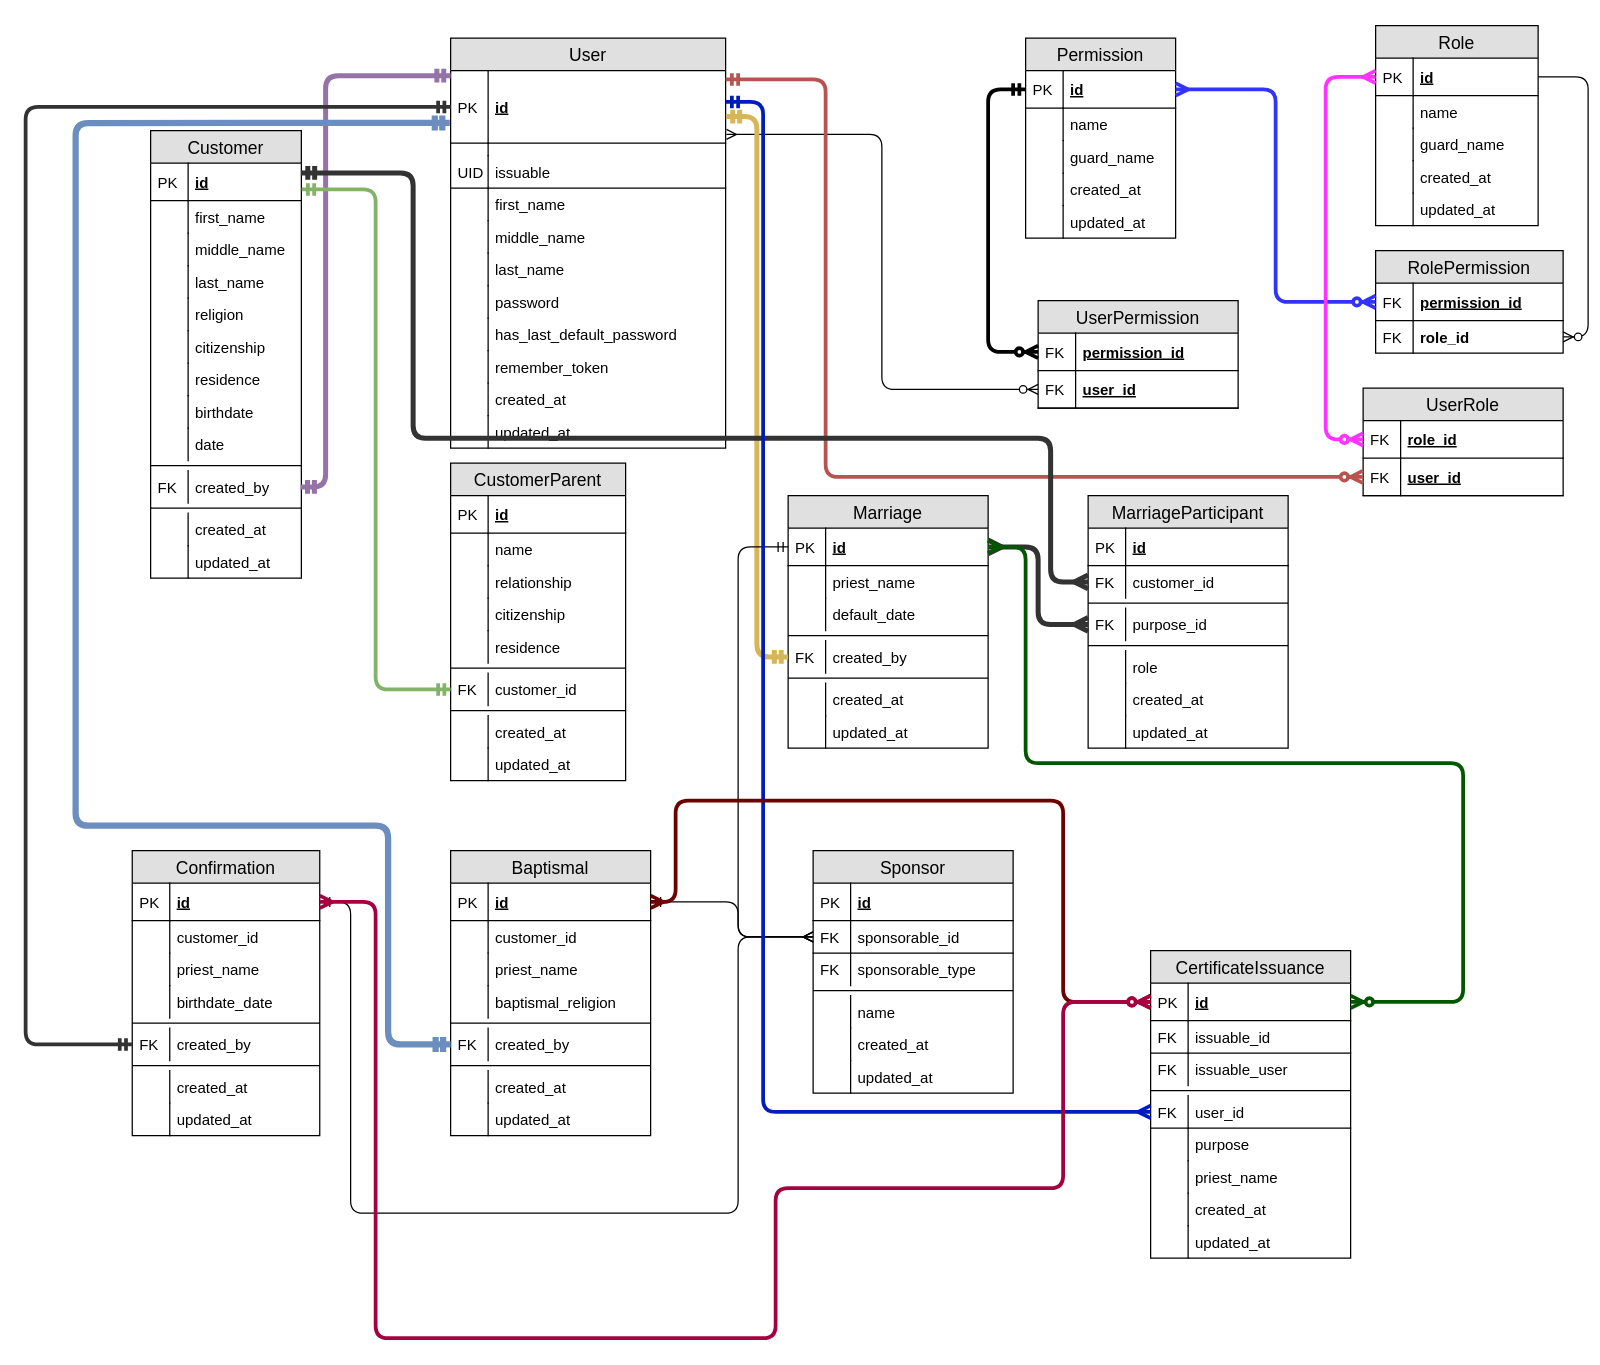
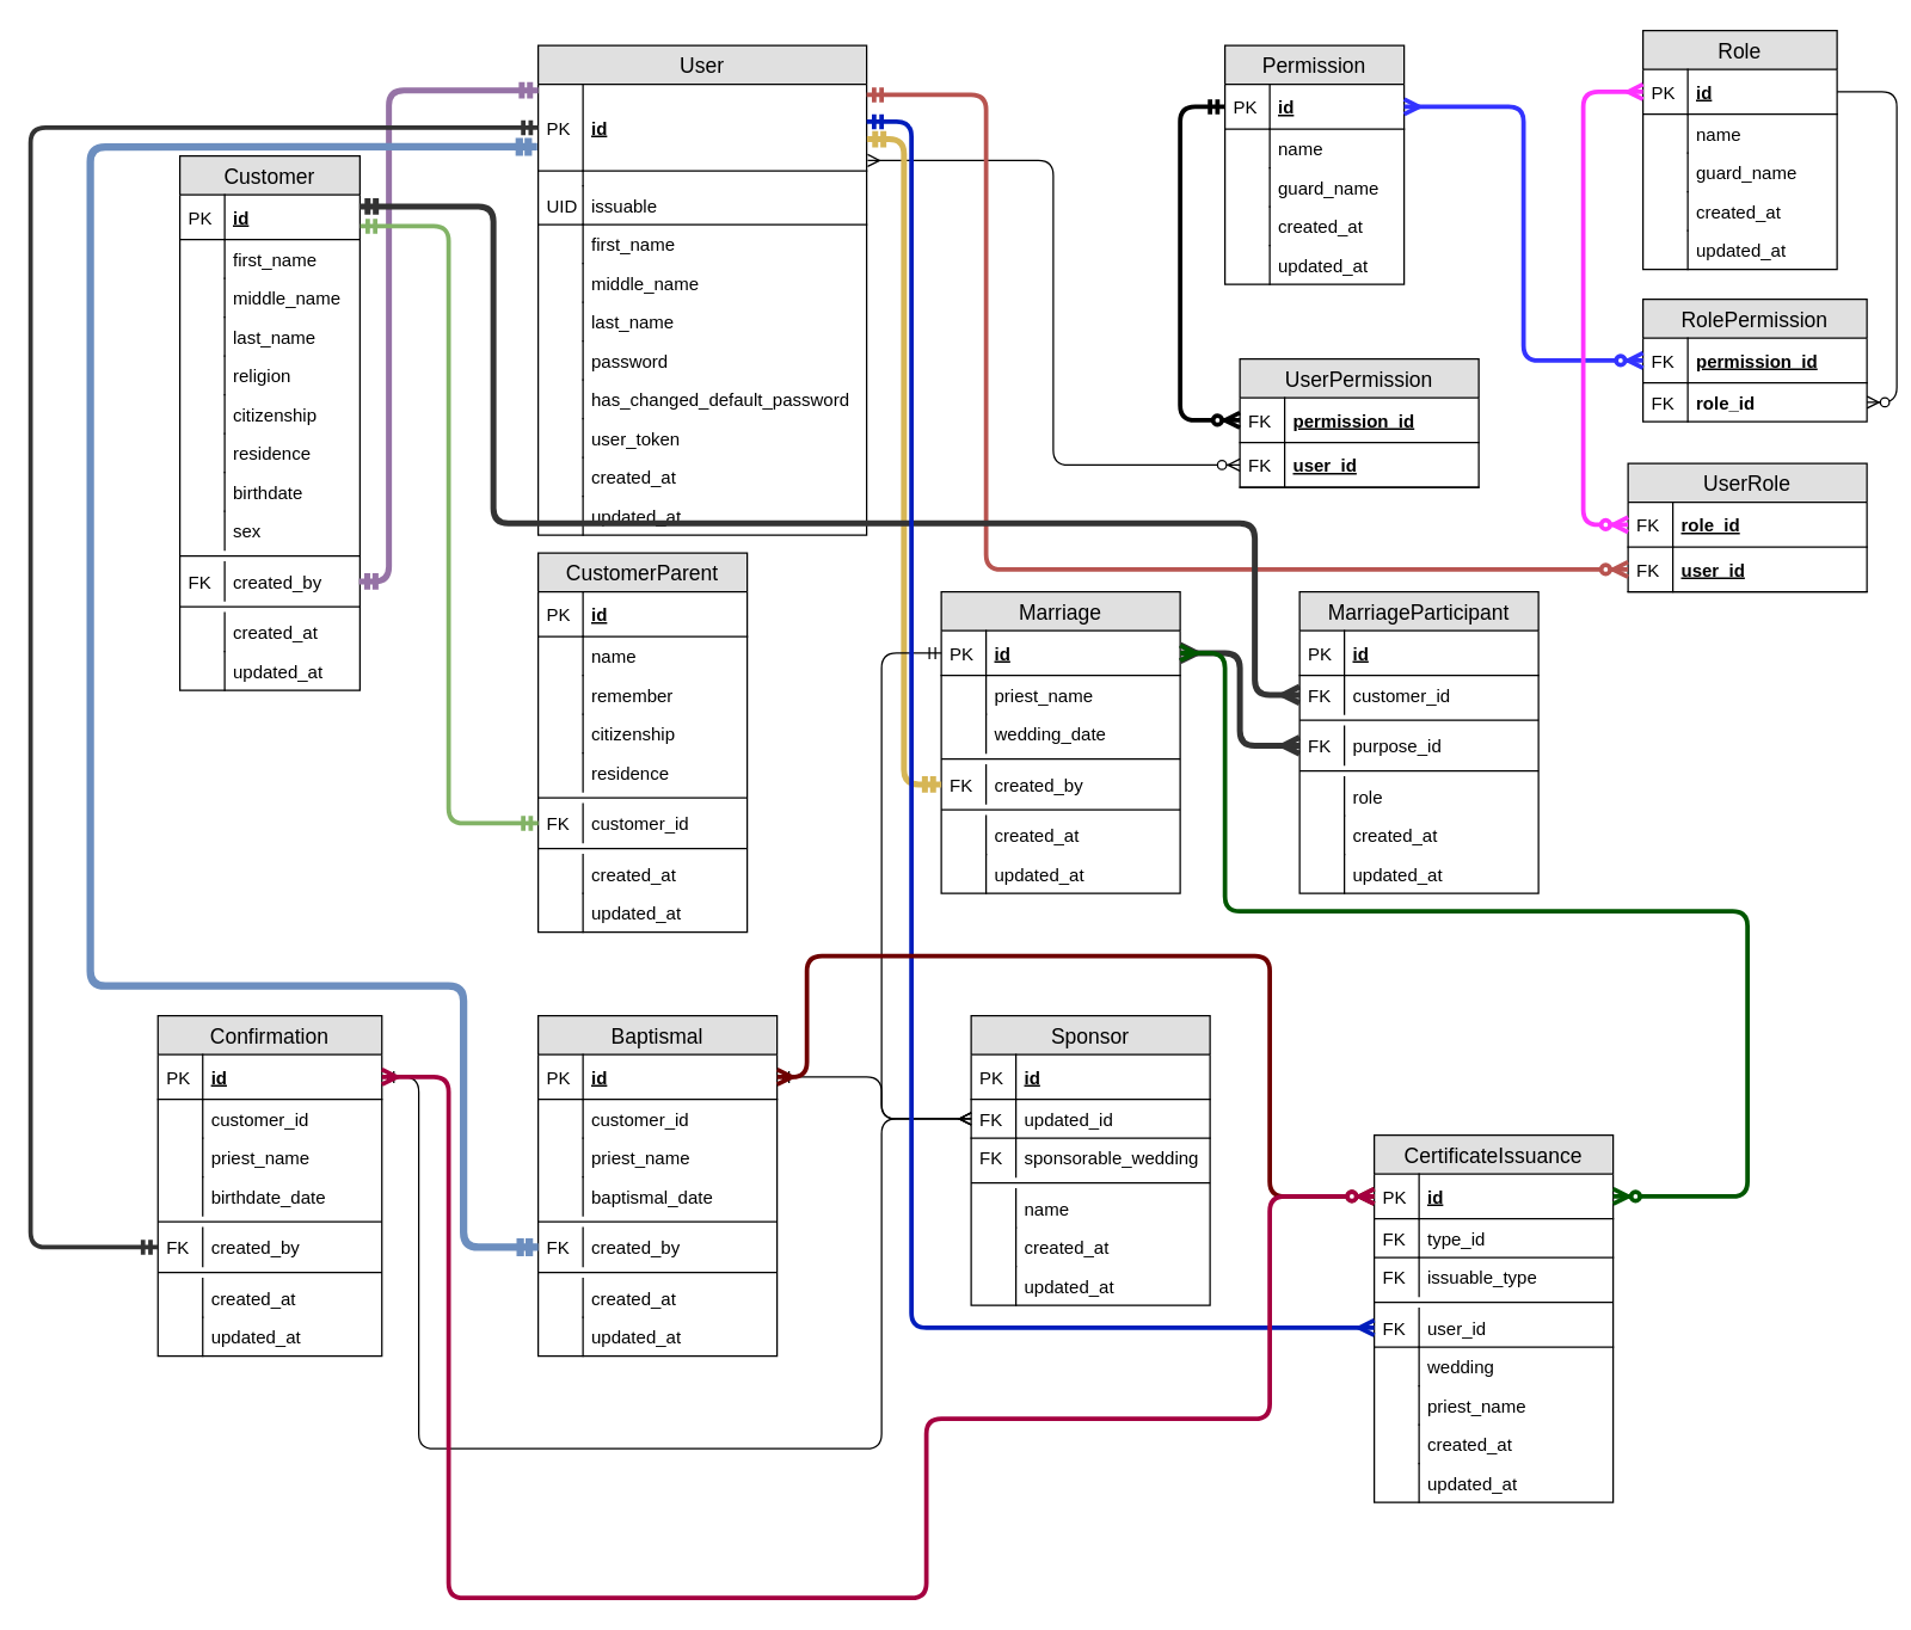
- <mxCell id="17" value="has_last_default_password" style="shape=partialRectangle;top=0;left=0;right=0;bottom=0;align=left;verticalAlign=top;fillColor=none;spacingLeft=34;spacingRight=4;overflow=hidden;rotatable=0;points=[[0,0.5],[1,0.5]];portConstraint=eastwest;dropTarget=0;fontSize=12;" parent="2" vertex="1"><mxGeometry y="224" width="220" height="26" as="geometry" /></mxCell>
+ <mxCell id="17" value="has_changed_default_password" style="shape=partialRectangle;top=0;left=0;right=0;bottom=0;align=left;verticalAlign=top;fillColor=none;spacingLeft=34;spacingRight=4;overflow=hidden;rotatable=0;points=[[0,0.5],[1,0.5]];portConstraint=eastwest;dropTarget=0;fontSize=12;" parent="2" vertex="1"><mxGeometry y="224" width="220" height="26" as="geometry" /></mxCell>
- <mxCell id="19" value="remember_token" style="shape=partialRectangle;top=0;left=0;right=0;bottom=0;align=left;verticalAlign=top;fillColor=none;spacingLeft=34;spacingRight=4;overflow=hidden;rotatable=0;points=[[0,0.5],[1,0.5]];portConstraint=eastwest;dropTarget=0;fontSize=12;" parent="2" vertex="1"><mxGeometry y="250" width="220" height="26" as="geometry" /></mxCell>
+ <mxCell id="19" value="user_token" style="shape=partialRectangle;top=0;left=0;right=0;bottom=0;align=left;verticalAlign=top;fillColor=none;spacingLeft=34;spacingRight=4;overflow=hidden;rotatable=0;points=[[0,0.5],[1,0.5]];portConstraint=eastwest;dropTarget=0;fontSize=12;" parent="2" vertex="1"><mxGeometry y="250" width="220" height="26" as="geometry" /></mxCell>
- <mxCell id="85" value="date" style="shape=partialRectangle;top=0;left=0;right=0;bottom=0;align=left;verticalAlign=top;fillColor=none;spacingLeft=34;spacingRight=4;overflow=hidden;rotatable=0;points=[[0,0.5],[1,0.5]];portConstraint=eastwest;dropTarget=0;fontSize=12;" parent="68" vertex="1"><mxGeometry y="238" width="120.59" height="26" as="geometry" /></mxCell>
+ <mxCell id="85" value="sex" style="shape=partialRectangle;top=0;left=0;right=0;bottom=0;align=left;verticalAlign=top;fillColor=none;spacingLeft=34;spacingRight=4;overflow=hidden;rotatable=0;points=[[0,0.5],[1,0.5]];portConstraint=eastwest;dropTarget=0;fontSize=12;" parent="68" vertex="1"><mxGeometry y="238" width="120.59" height="26" as="geometry" /></mxCell>
- <mxCell id="101" value="relationship" style="shape=partialRectangle;top=0;left=0;right=0;bottom=0;align=left;verticalAlign=top;fillColor=none;spacingLeft=34;spacingRight=4;overflow=hidden;rotatable=0;points=[[0,0.5],[1,0.5]];portConstraint=eastwest;dropTarget=0;fontSize=12;" parent="96" vertex="1"><mxGeometry y="82" width="140" height="26" as="geometry" /></mxCell>
+ <mxCell id="101" value="remember" style="shape=partialRectangle;top=0;left=0;right=0;bottom=0;align=left;verticalAlign=top;fillColor=none;spacingLeft=34;spacingRight=4;overflow=hidden;rotatable=0;points=[[0,0.5],[1,0.5]];portConstraint=eastwest;dropTarget=0;fontSize=12;" parent="96" vertex="1"><mxGeometry y="82" width="140" height="26" as="geometry" /></mxCell>
- <mxCell id="157" value="default_date" style="shape=partialRectangle;top=0;left=0;right=0;bottom=0;align=left;verticalAlign=top;fillColor=none;spacingLeft=34;spacingRight=4;overflow=hidden;rotatable=0;points=[[0,0.5],[1,0.5]];portConstraint=eastwest;dropTarget=0;fontSize=12;" parent="152" vertex="1"><mxGeometry y="82" width="160" height="26" as="geometry" /></mxCell>
+ <mxCell id="157" value="wedding_date" style="shape=partialRectangle;top=0;left=0;right=0;bottom=0;align=left;verticalAlign=top;fillColor=none;spacingLeft=34;spacingRight=4;overflow=hidden;rotatable=0;points=[[0,0.5],[1,0.5]];portConstraint=eastwest;dropTarget=0;fontSize=12;" parent="152" vertex="1"><mxGeometry y="82" width="160" height="26" as="geometry" /></mxCell>
- <mxCell id="188" value="sponsorable_id" style="shape=partialRectangle;top=0;left=0;right=0;bottom=1;align=left;verticalAlign=top;fillColor=none;spacingLeft=34;spacingRight=4;overflow=hidden;rotatable=0;points=[[0,0.5],[1,0.5]];portConstraint=eastwest;dropTarget=0;fontSize=12;" vertex="1" parent="185"><mxGeometry y="56" width="160" height="26" as="geometry" /></mxCell>
+ <mxCell id="188" value="updated_id" style="shape=partialRectangle;top=0;left=0;right=0;bottom=1;align=left;verticalAlign=top;fillColor=none;spacingLeft=34;spacingRight=4;overflow=hidden;rotatable=0;points=[[0,0.5],[1,0.5]];portConstraint=eastwest;dropTarget=0;fontSize=12;" vertex="1" parent="185"><mxGeometry y="56" width="160" height="26" as="geometry" /></mxCell>
- <mxCell id="190" value="sponsorable_type" style="shape=partialRectangle;top=0;left=0;right=0;bottom=0;align=left;verticalAlign=top;fillColor=none;spacingLeft=34;spacingRight=4;overflow=hidden;rotatable=0;points=[[0,0.5],[1,0.5]];portConstraint=eastwest;dropTarget=0;fontSize=12;" vertex="1" parent="185"><mxGeometry y="82" width="160" height="26" as="geometry" /></mxCell>
+ <mxCell id="190" value="sponsorable_wedding" style="shape=partialRectangle;top=0;left=0;right=0;bottom=0;align=left;verticalAlign=top;fillColor=none;spacingLeft=34;spacingRight=4;overflow=hidden;rotatable=0;points=[[0,0.5],[1,0.5]];portConstraint=eastwest;dropTarget=0;fontSize=12;" vertex="1" parent="185"><mxGeometry y="82" width="160" height="26" as="geometry" /></mxCell>
- <mxCell id="123" value="baptismal_religion" style="shape=partialRectangle;top=0;left=0;right=0;bottom=0;align=left;verticalAlign=top;fillColor=none;spacingLeft=34;spacingRight=4;overflow=hidden;rotatable=0;points=[[0,0.5],[1,0.5]];portConstraint=eastwest;dropTarget=0;fontSize=12;" parent="116" vertex="1"><mxGeometry y="108" width="160" height="26" as="geometry" /></mxCell>
+ <mxCell id="123" value="baptismal_date" style="shape=partialRectangle;top=0;left=0;right=0;bottom=0;align=left;verticalAlign=top;fillColor=none;spacingLeft=34;spacingRight=4;overflow=hidden;rotatable=0;points=[[0,0.5],[1,0.5]];portConstraint=eastwest;dropTarget=0;fontSize=12;" parent="116" vertex="1"><mxGeometry y="108" width="160" height="26" as="geometry" /></mxCell>
- <mxCell id="205" value="issuable_id" style="shape=partialRectangle;top=0;left=0;right=0;bottom=1;align=left;verticalAlign=top;fillColor=none;spacingLeft=34;spacingRight=4;overflow=hidden;rotatable=0;points=[[0,0.5],[1,0.5]];portConstraint=eastwest;dropTarget=0;fontSize=12;" vertex="1" parent="202"><mxGeometry y="56" width="160" height="26" as="geometry" /></mxCell>
+ <mxCell id="205" value="type_id" style="shape=partialRectangle;top=0;left=0;right=0;bottom=1;align=left;verticalAlign=top;fillColor=none;spacingLeft=34;spacingRight=4;overflow=hidden;rotatable=0;points=[[0,0.5],[1,0.5]];portConstraint=eastwest;dropTarget=0;fontSize=12;" vertex="1" parent="202"><mxGeometry y="56" width="160" height="26" as="geometry" /></mxCell>
- <mxCell id="207" value="issuable_user" style="shape=partialRectangle;top=0;left=0;right=0;bottom=0;align=left;verticalAlign=top;fillColor=none;spacingLeft=34;spacingRight=4;overflow=hidden;rotatable=0;points=[[0,0.5],[1,0.5]];portConstraint=eastwest;dropTarget=0;fontSize=12;" vertex="1" parent="202"><mxGeometry y="82" width="160" height="26" as="geometry" /></mxCell>
+ <mxCell id="207" value="issuable_type" style="shape=partialRectangle;top=0;left=0;right=0;bottom=0;align=left;verticalAlign=top;fillColor=none;spacingLeft=34;spacingRight=4;overflow=hidden;rotatable=0;points=[[0,0.5],[1,0.5]];portConstraint=eastwest;dropTarget=0;fontSize=12;" vertex="1" parent="202"><mxGeometry y="82" width="160" height="26" as="geometry" /></mxCell>
- <mxCell id="212" value="purpose" style="shape=partialRectangle;top=0;left=0;right=0;bottom=0;align=left;verticalAlign=top;fillColor=none;spacingLeft=34;spacingRight=4;overflow=hidden;rotatable=0;points=[[0,0.5],[1,0.5]];portConstraint=eastwest;dropTarget=0;fontSize=12;" vertex="1" parent="202"><mxGeometry y="142" width="160" height="26" as="geometry" /></mxCell>
+ <mxCell id="212" value="wedding" style="shape=partialRectangle;top=0;left=0;right=0;bottom=0;align=left;verticalAlign=top;fillColor=none;spacingLeft=34;spacingRight=4;overflow=hidden;rotatable=0;points=[[0,0.5],[1,0.5]];portConstraint=eastwest;dropTarget=0;fontSize=12;" vertex="1" parent="202"><mxGeometry y="142" width="160" height="26" as="geometry" /></mxCell>
